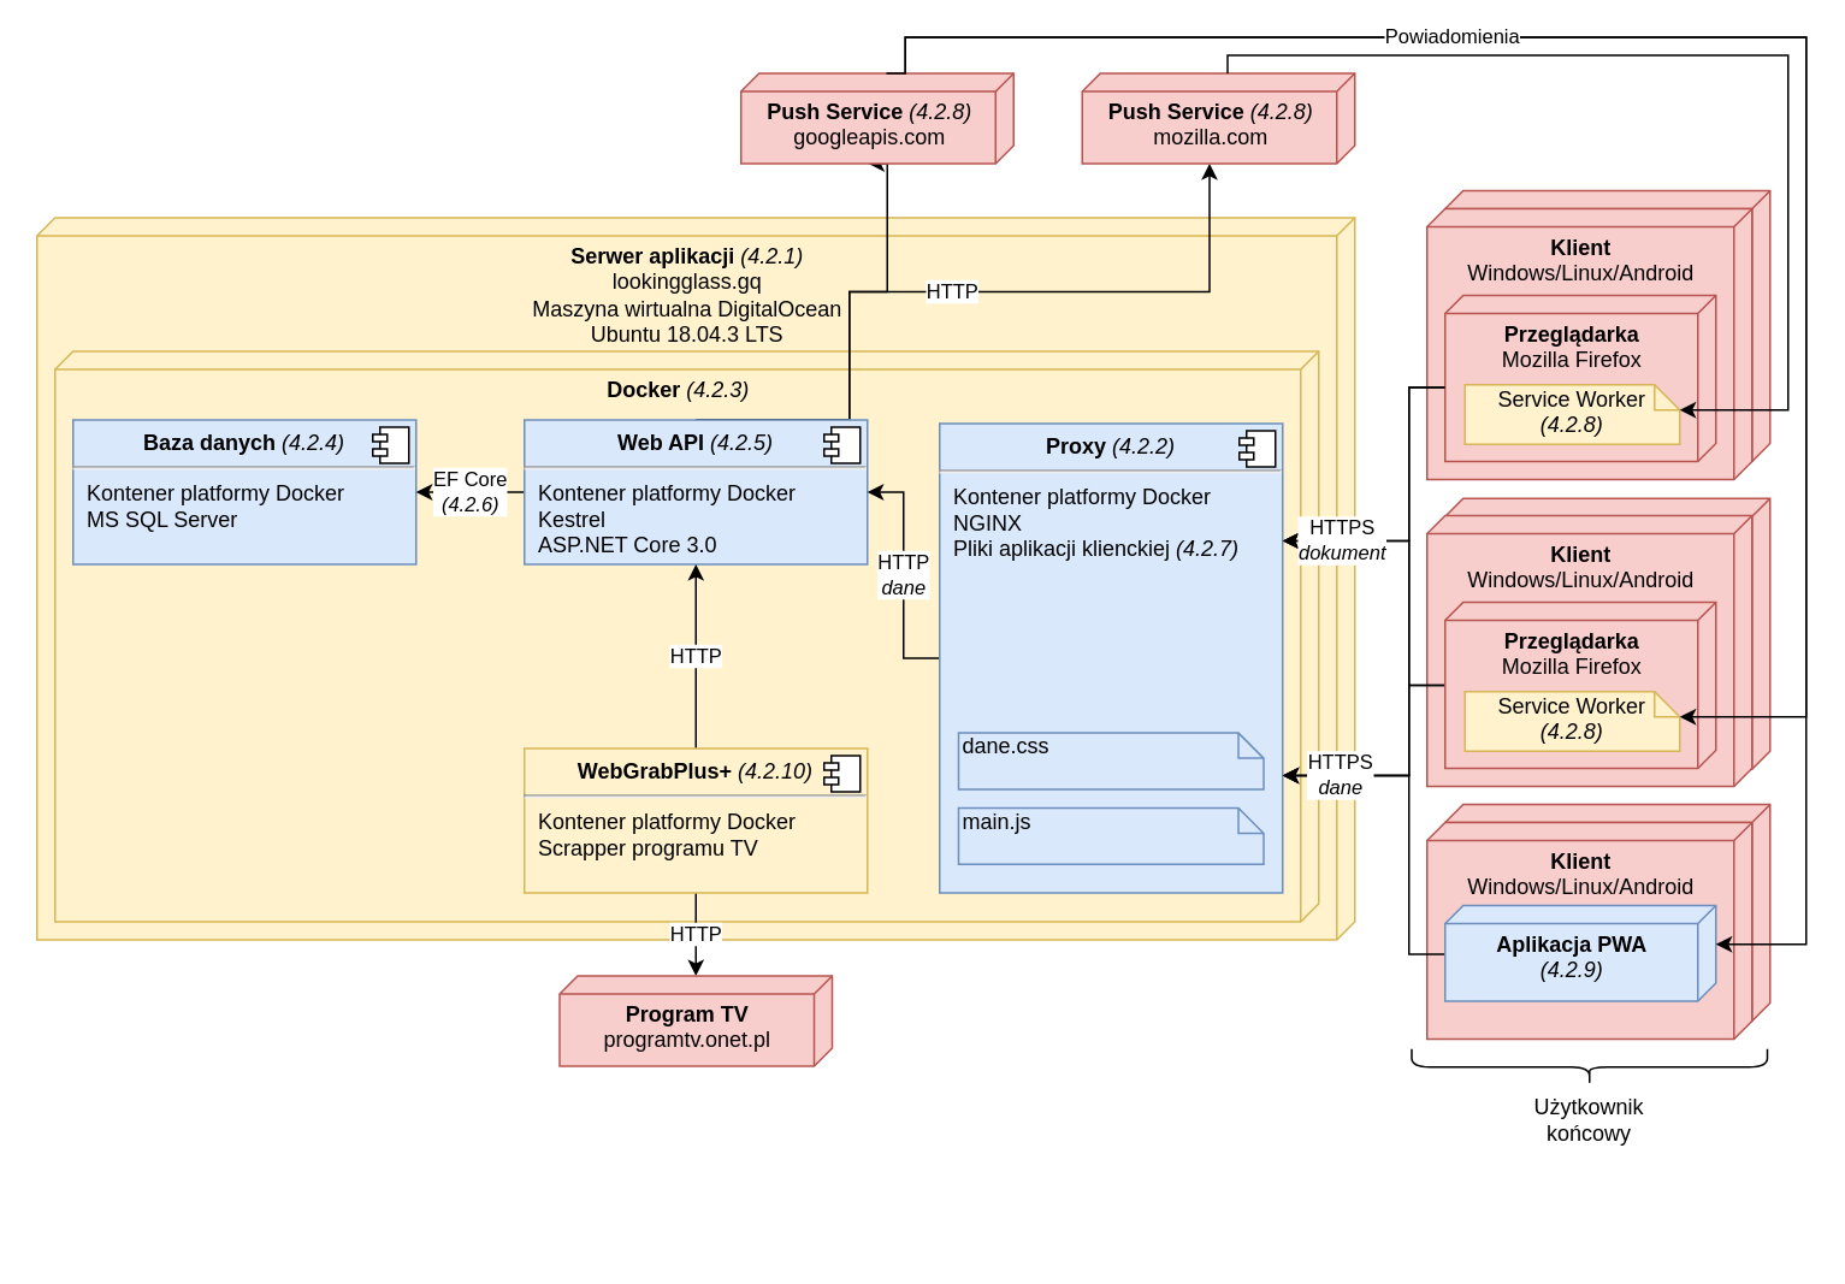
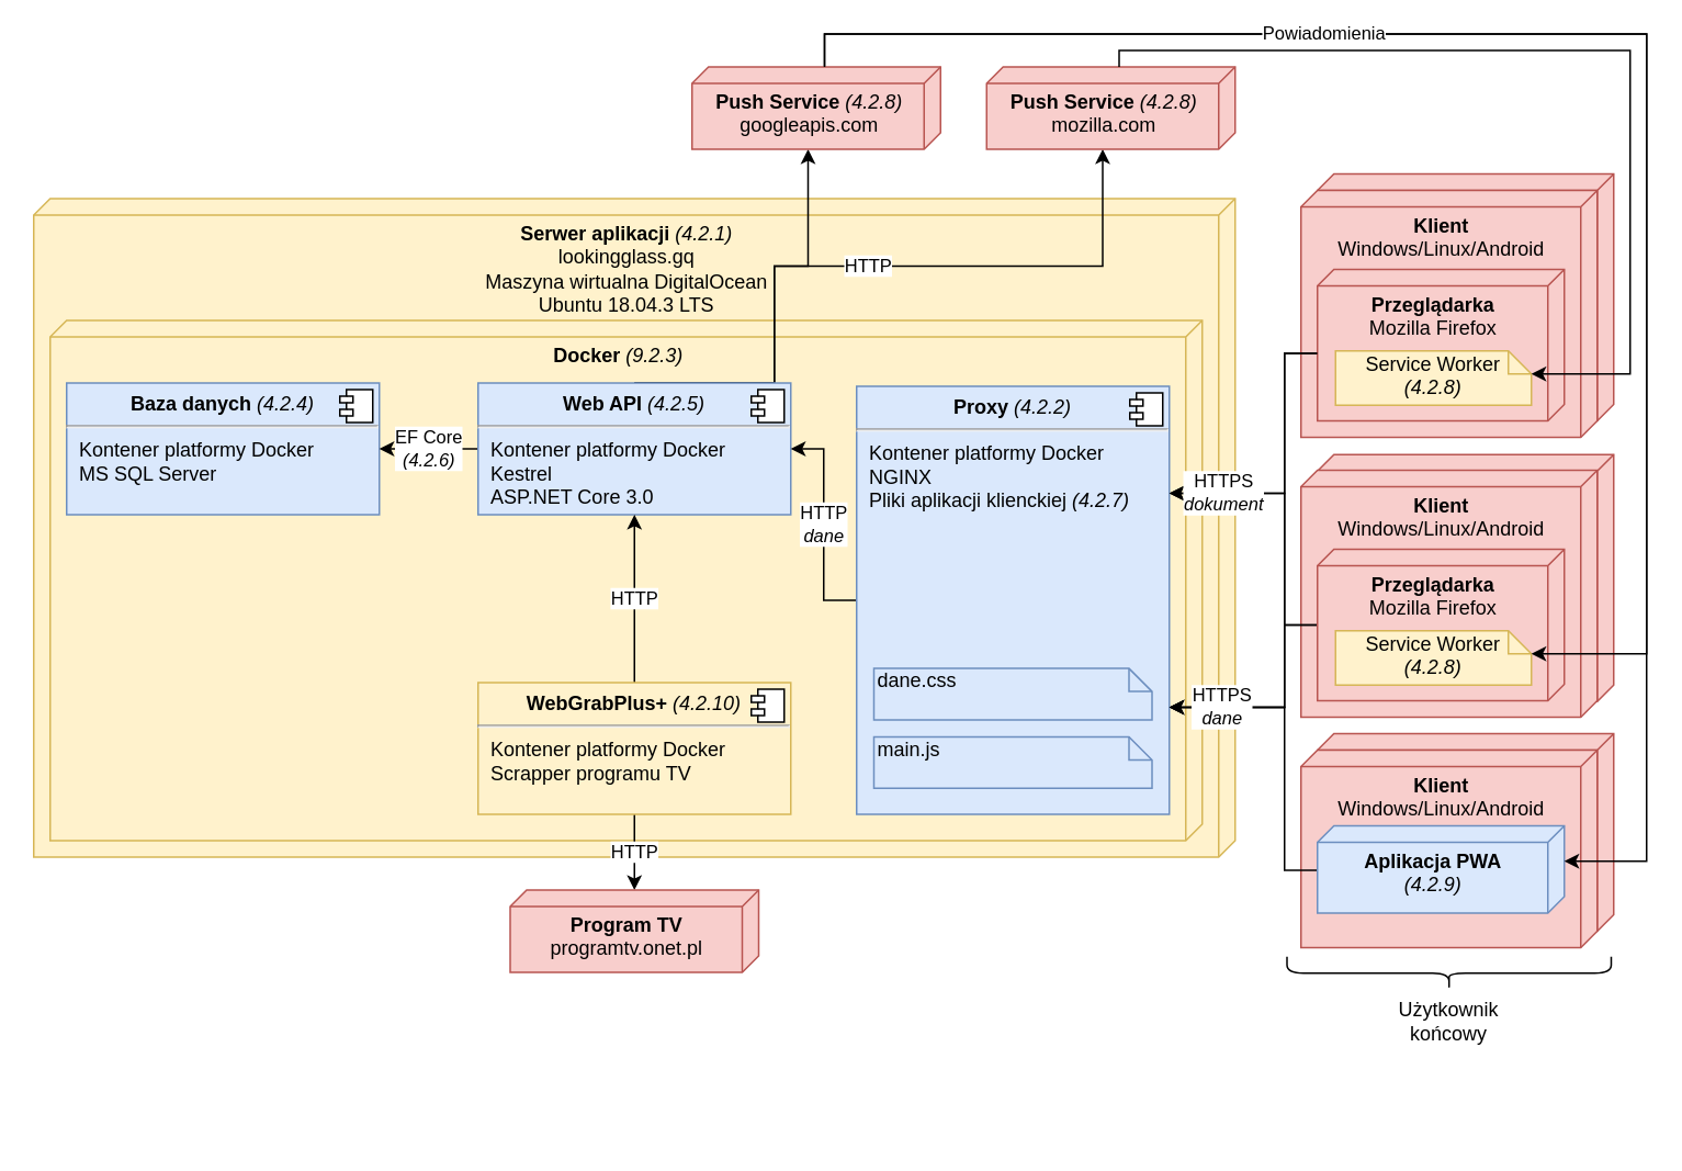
- <mxCell id="31" value="&lt;div&gt;&lt;b&gt;Push Service &lt;/b&gt;&lt;i&gt;(4.2.8)&lt;/i&gt;&lt;br&gt;&lt;b&gt;&lt;/b&gt;&lt;/div&gt;&lt;div&gt;googleapis.com&lt;br&gt;&lt;b&gt;&lt;/b&gt;&lt;/div&gt;" style="verticalAlign=top;align=center;spacingTop=8;spacingLeft=2;spacingRight=12;shape=cube;size=10;direction=south;html=1;labelBackgroundColor=none;labelBorderColor=none;fillColor=#f8cecc;strokeColor=#b85450;" vertex="1" parent="1"><mxGeometry x="410" y="40" width="151" height="50" as="geometry" /></mxCell>
+ <mxCell id="31" value="&lt;div&gt;&lt;b&gt;Push Service &lt;/b&gt;&lt;i&gt;(4.2.8)&lt;/i&gt;&lt;br&gt;&lt;b&gt;&lt;/b&gt;&lt;/div&gt;&lt;div&gt;googleapis.com&lt;br&gt;&lt;b&gt;&lt;/b&gt;&lt;/div&gt;" style="verticalAlign=top;align=center;spacingTop=8;spacingLeft=2;spacingRight=12;shape=cube;size=10;direction=south;html=1;labelBackgroundColor=none;labelBorderColor=none;fillColor=#f8cecc;strokeColor=#b85450;" vertex="1" parent="1"><mxGeometry x="420" y="40" width="151" height="50" as="geometry" /></mxCell>
- <mxCell id="7" value="&lt;div&gt;&lt;b&gt;Docker &lt;/b&gt;&lt;i&gt;(4.2.3)&lt;/i&gt;&lt;br&gt;&lt;b&gt;&lt;/b&gt;&lt;/div&gt;" style="verticalAlign=top;align=center;spacingTop=8;spacingLeft=2;spacingRight=12;shape=cube;size=10;direction=south;html=1;fillColor=#fff2cc;strokeColor=#d6b656;" vertex="1" parent="1"><mxGeometry x="30" y="194" width="700" height="316" as="geometry" /></mxCell>
+ <mxCell id="7" value="&lt;div&gt;&lt;b&gt;Docker &lt;/b&gt;&lt;i&gt;(9.2.3)&lt;/i&gt;&lt;br&gt;&lt;b&gt;&lt;/b&gt;&lt;/div&gt;" style="verticalAlign=top;align=center;spacingTop=8;spacingLeft=2;spacingRight=12;shape=cube;size=10;direction=south;html=1;fillColor=#fff2cc;strokeColor=#d6b656;" vertex="1" parent="1"><mxGeometry x="30" y="194" width="700" height="316" as="geometry" /></mxCell>
